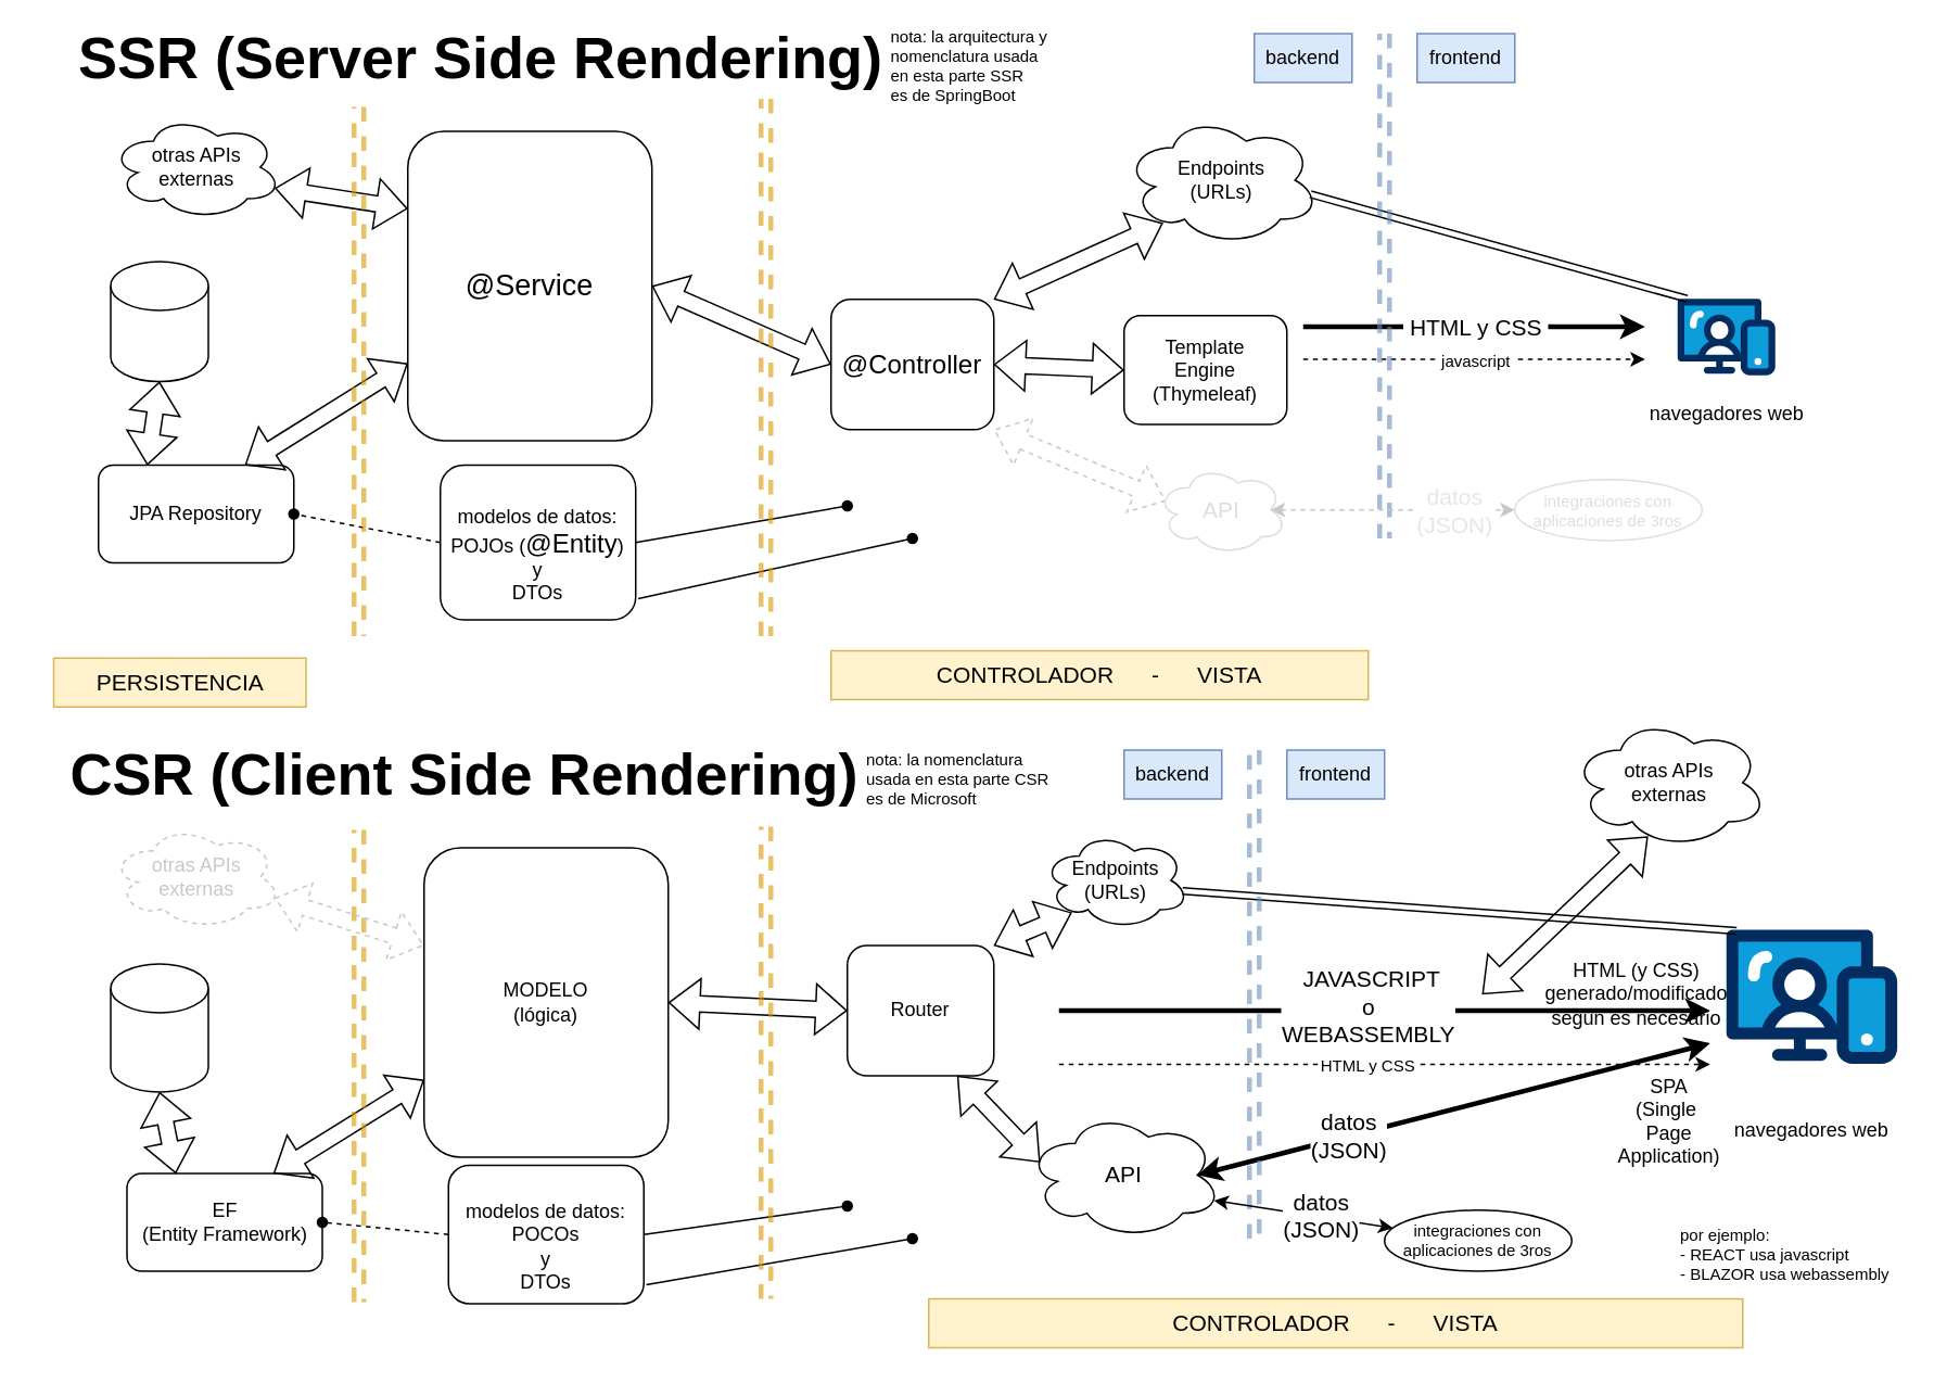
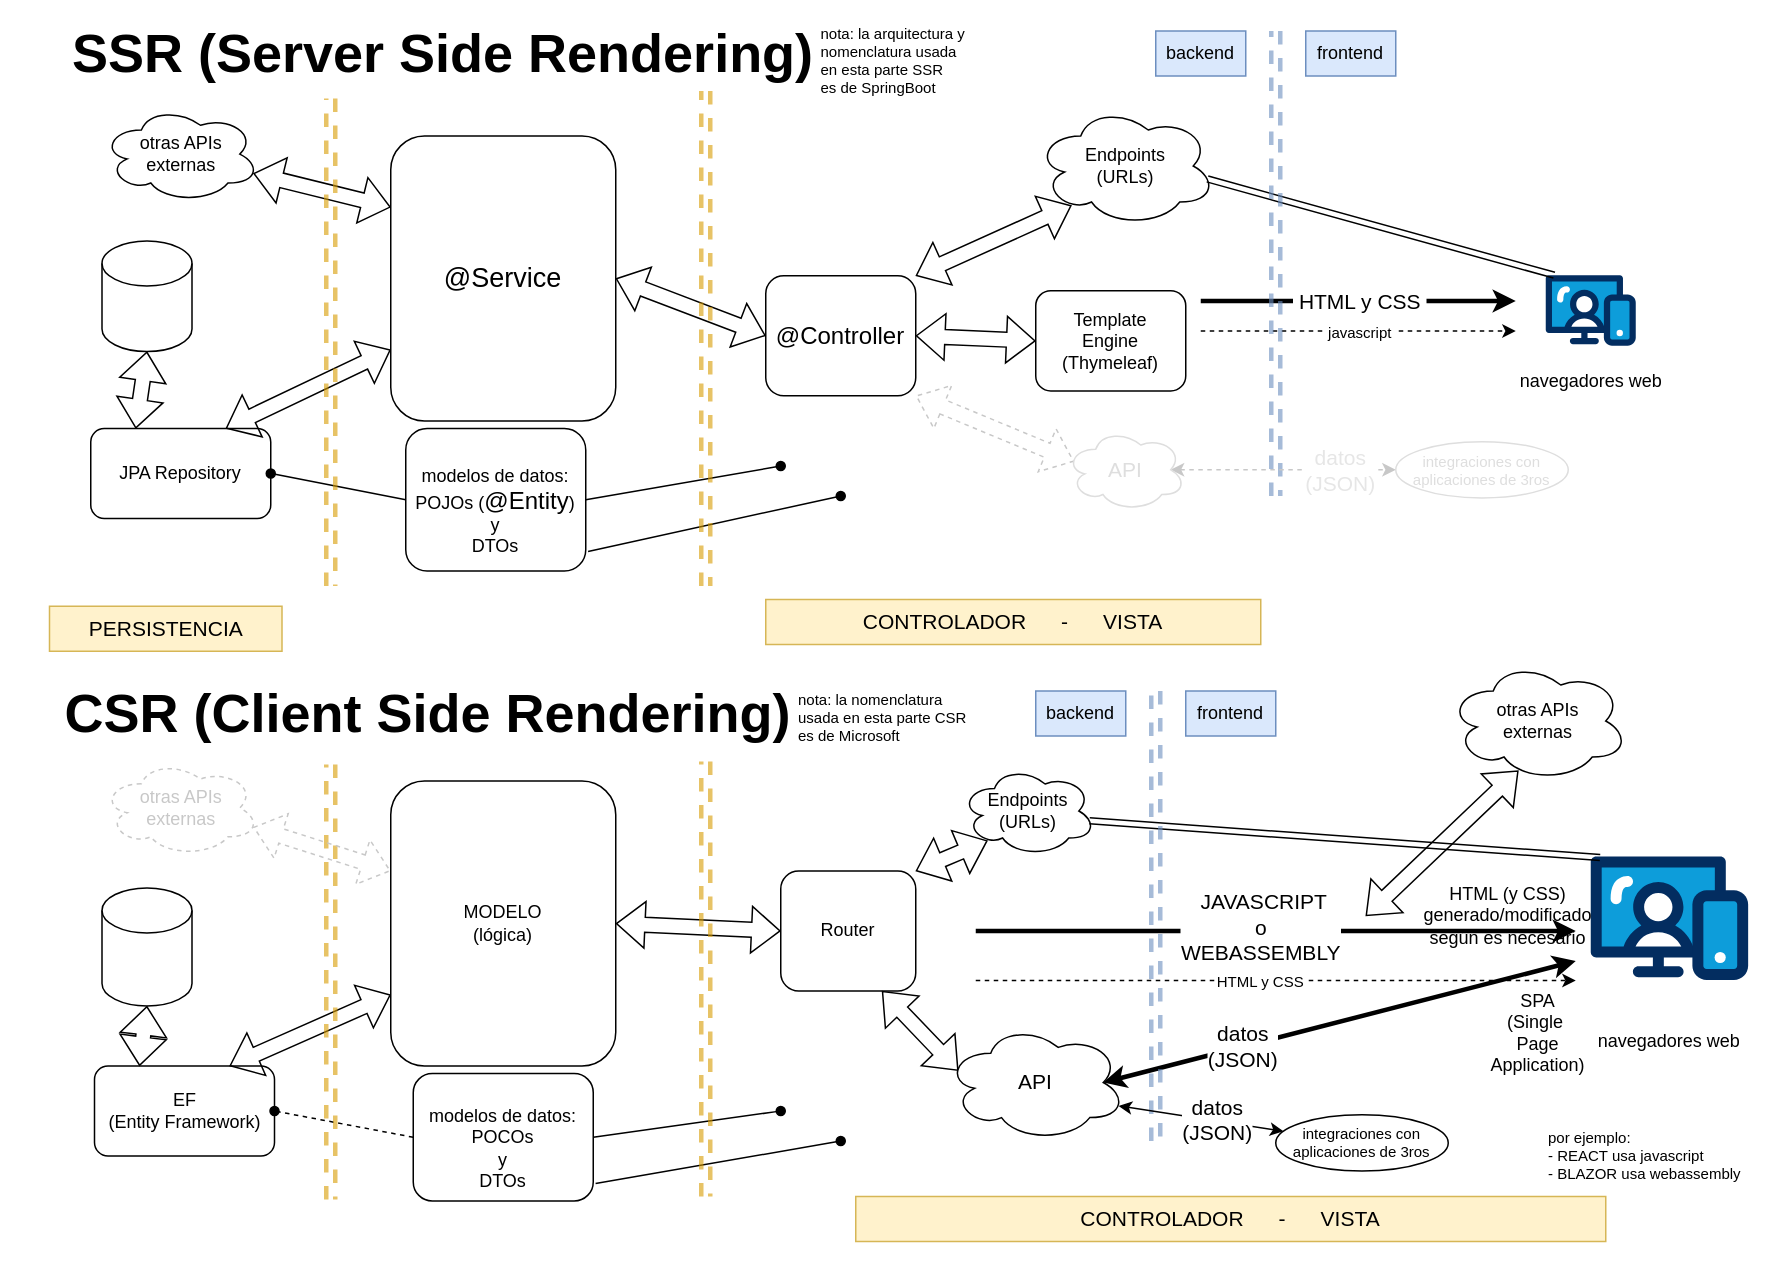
- <mxCell id="7" value="@Service" style="rounded=1;whiteSpace=wrap;html=1;fontSize=18;" parent="1" vertex="1"><mxGeometry x="250" y="80" width="150" height="190" as="geometry" /></mxCell>
+ <mxCell id="7" value="@Service" style="rounded=1;whiteSpace=wrap;html=1;fontSize=18;" parent="1" vertex="1"><mxGeometry x="260" y="90" width="150" height="190" as="geometry" /></mxCell>
- <mxCell id="22" value="" style="endArrow=oval;html=1;rounded=0;exitX=0;exitY=0.5;exitDx=0;exitDy=0;entryX=1;entryY=0.5;entryDx=0;entryDy=0;endFill=1;dashed=1;" parent="1" source="8" target="9" edge="1"><mxGeometry width="50" height="50" relative="1" as="geometry"><mxPoint x="600" y="430" as="sourcePoint" /><mxPoint x="650" y="380" as="targetPoint" /></mxGeometry></mxCell>
+ <mxCell id="22" value="" style="endArrow=oval;html=1;rounded=0;exitX=0;exitY=0.5;exitDx=0;exitDy=0;entryX=1;entryY=0.5;entryDx=0;entryDy=0;endFill=1;" parent="1" source="8" target="9" edge="1"><mxGeometry width="50" height="50" relative="1" as="geometry"><mxPoint x="600" y="430" as="sourcePoint" /><mxPoint x="650" y="380" as="targetPoint" /></mxGeometry></mxCell>
- <mxCell id="30" value="EF&lt;div&gt;(Entity Framework)&lt;/div&gt;" style="rounded=1;whiteSpace=wrap;html=1;" parent="1" vertex="1"><mxGeometry x="77.5" y="720" width="120" height="60" as="geometry" /></mxCell>
+ <mxCell id="30" value="EF&lt;div&gt;(Entity Framework)&lt;/div&gt;" style="rounded=1;whiteSpace=wrap;html=1;" parent="1" vertex="1"><mxGeometry x="62.5" y="710" width="120" height="60" as="geometry" /></mxCell>
